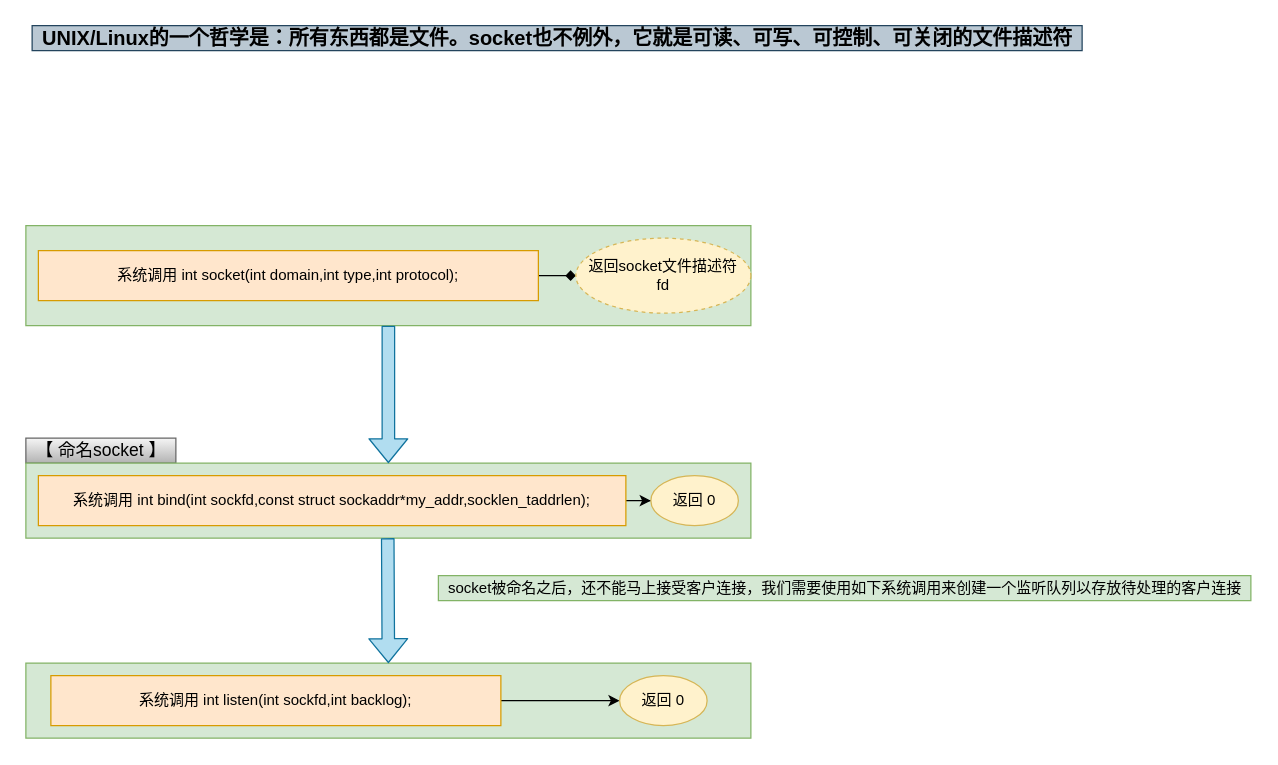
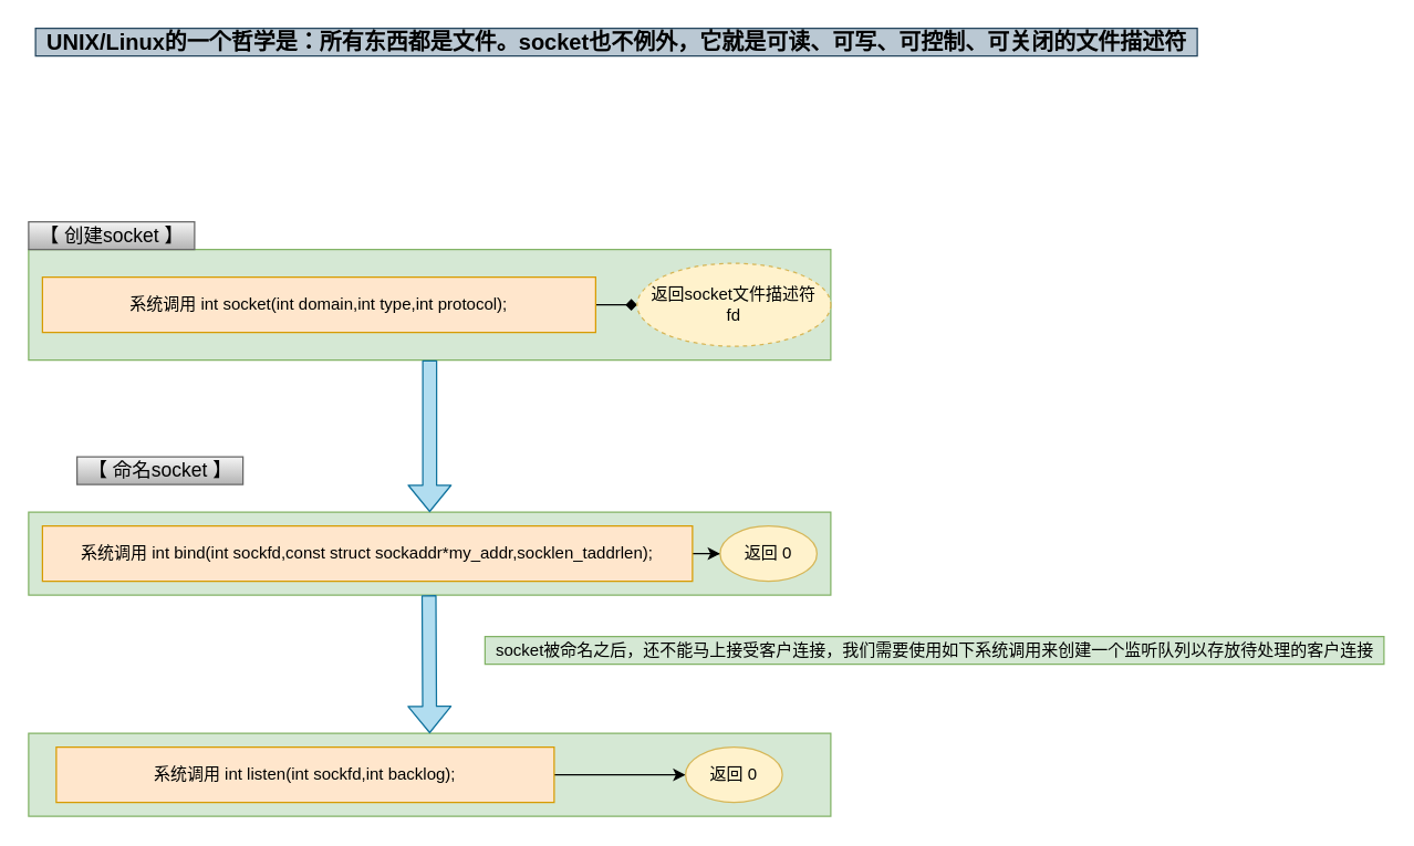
+ <mxCell id="7" value="&lt;font style=&quot;font-size: 14px&quot;&gt;【 创建socket 】&lt;/font&gt;" style="text;html=1;align=center;verticalAlign=middle;resizable=0;points=[];autosize=1;strokeWidth=1;gradientColor=#b3b3b3;fillColor=#f5f5f5;strokeColor=#666666;" parent="1" vertex="1"><mxGeometry x="20" y="160" width="120" height="20" as="geometry" /></mxCell>
- <mxCell id="8" value="&lt;font style=&quot;font-size: 14px&quot;&gt;【 命名socket 】&lt;/font&gt;" style="text;html=1;align=center;verticalAlign=middle;resizable=0;points=[];autosize=1;strokeWidth=1;gradientColor=#b3b3b3;fillColor=#f5f5f5;strokeColor=#666666;" parent="1" vertex="1"><mxGeometry x="20" y="350" width="120" height="20" as="geometry" /></mxCell>
+ <mxCell id="8" value="&lt;font style=&quot;font-size: 14px&quot;&gt;【 命名socket 】&lt;/font&gt;" style="text;html=1;align=center;verticalAlign=middle;resizable=0;points=[];autosize=1;strokeWidth=1;gradientColor=#b3b3b3;fillColor=#f5f5f5;strokeColor=#666666;" parent="1" vertex="1"><mxGeometry x="55" y="330" width="120" height="20" as="geometry" /></mxCell>
